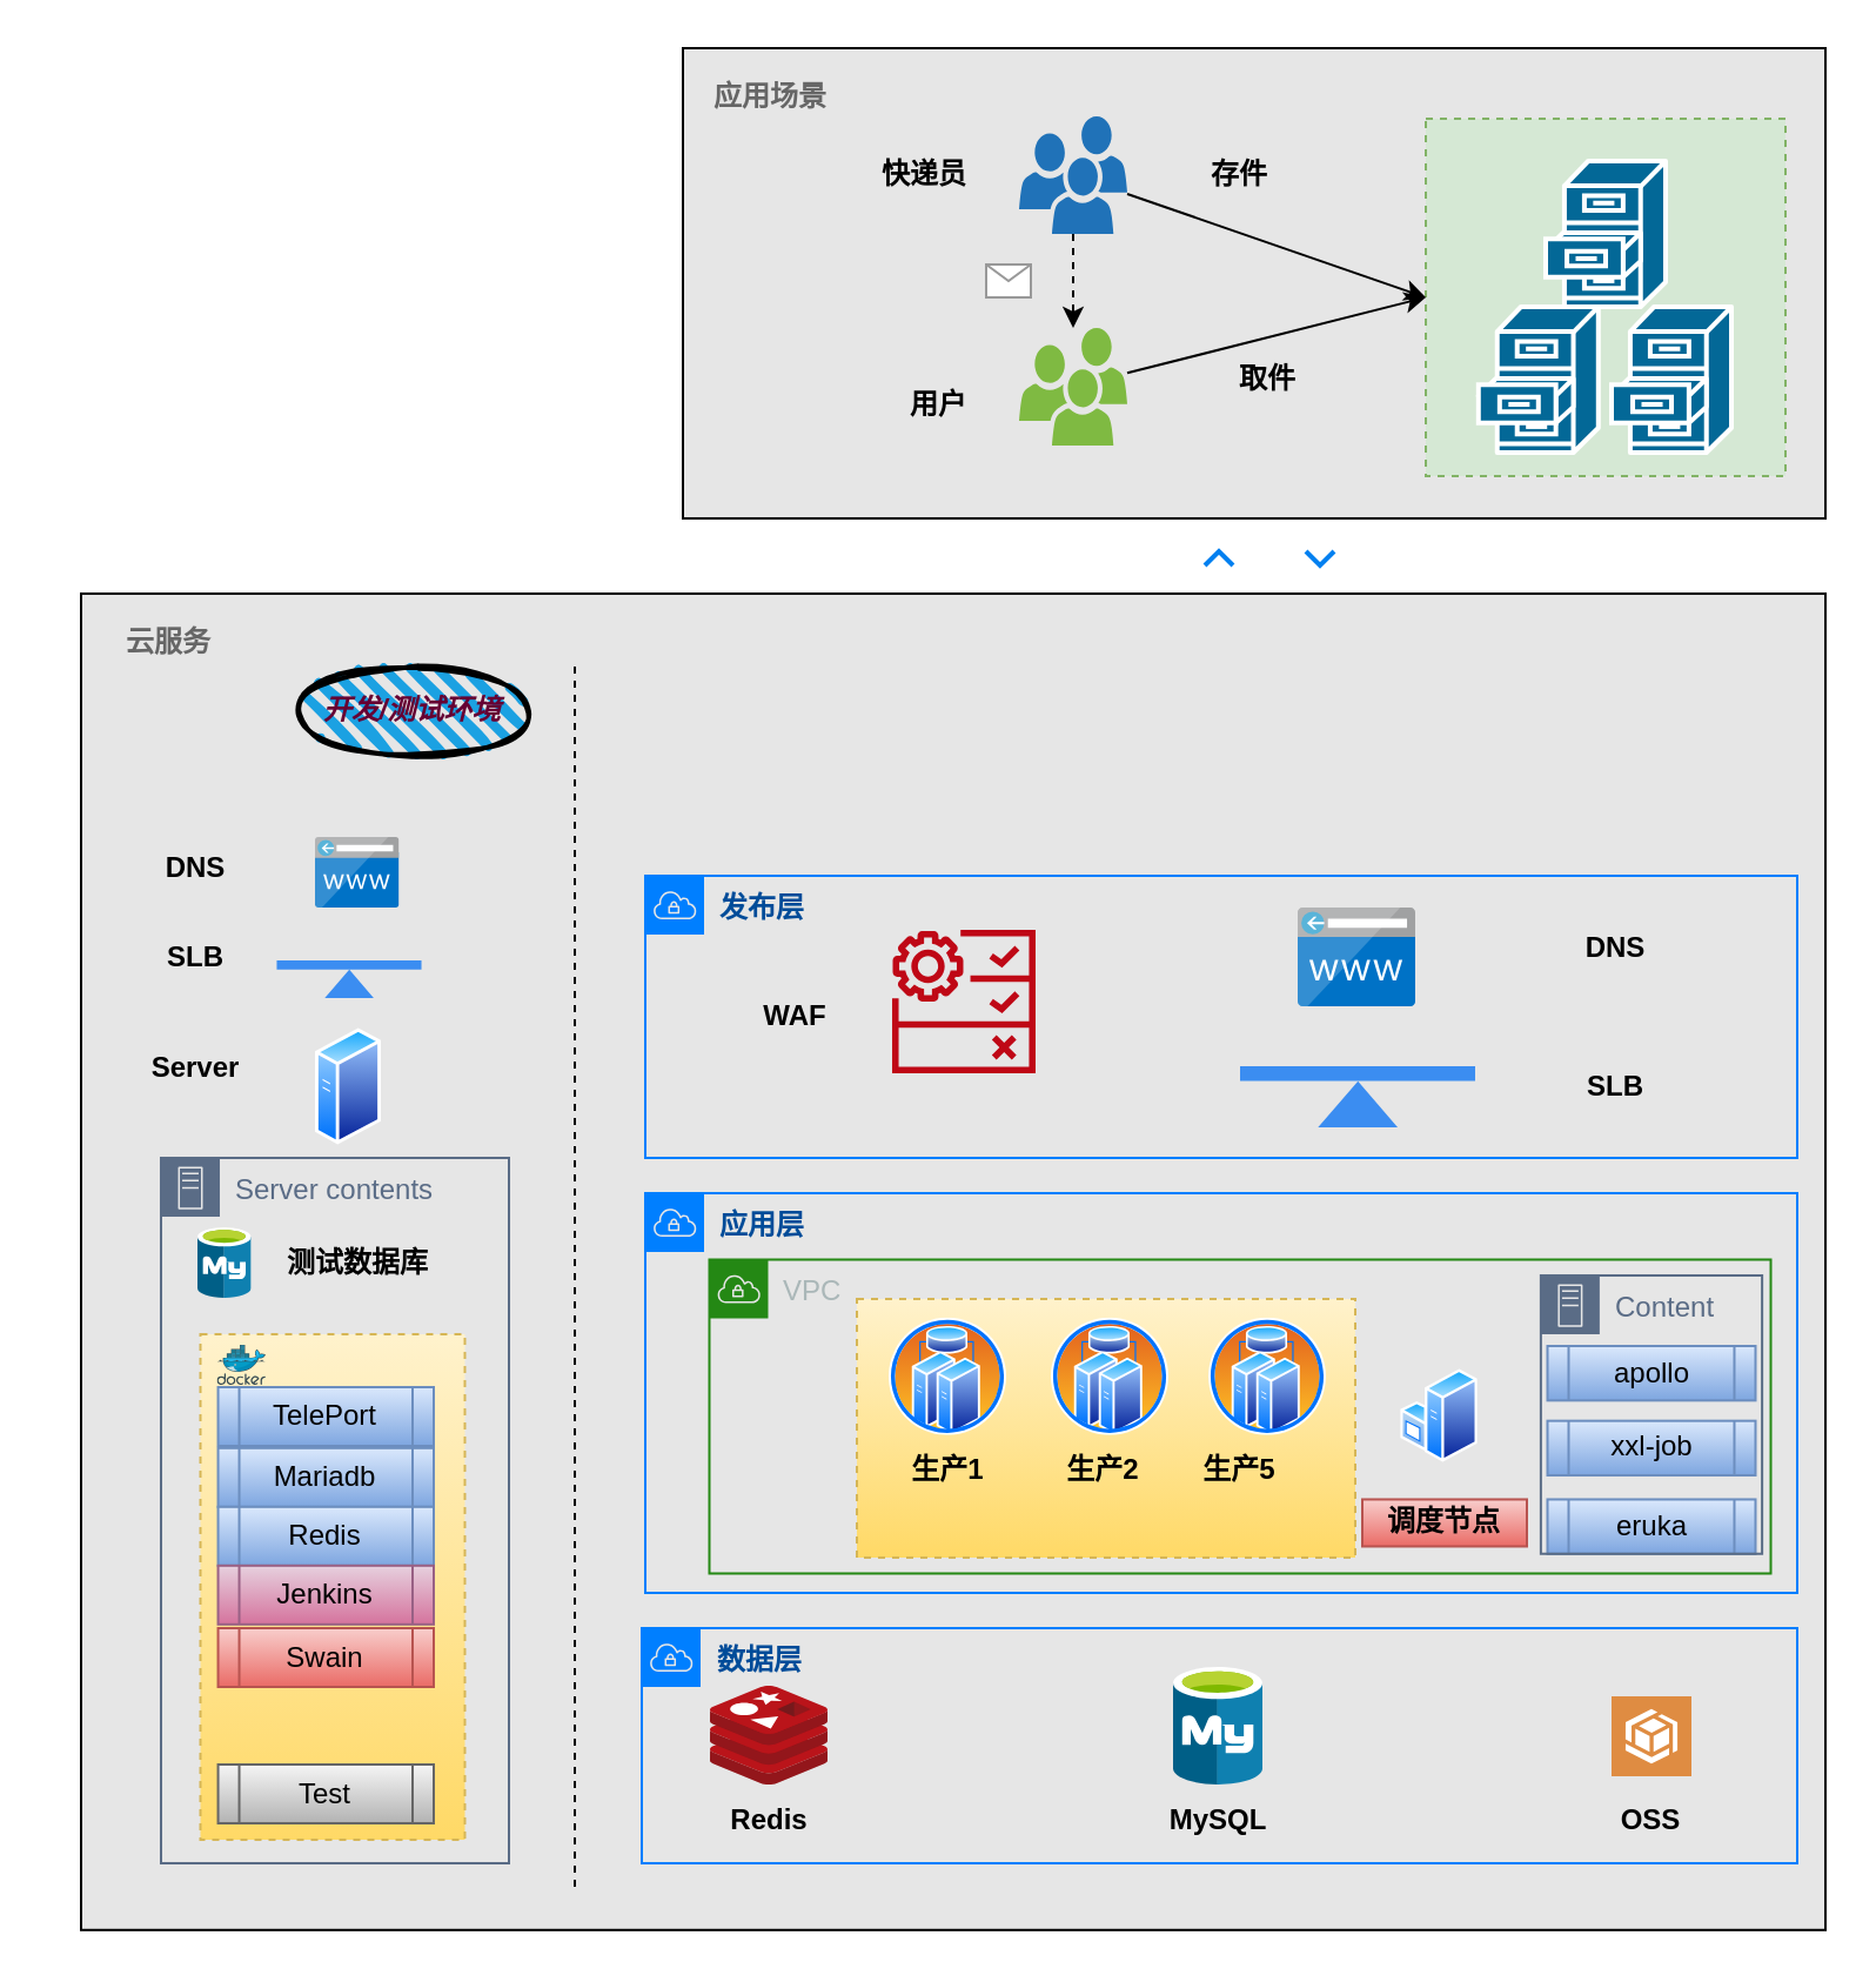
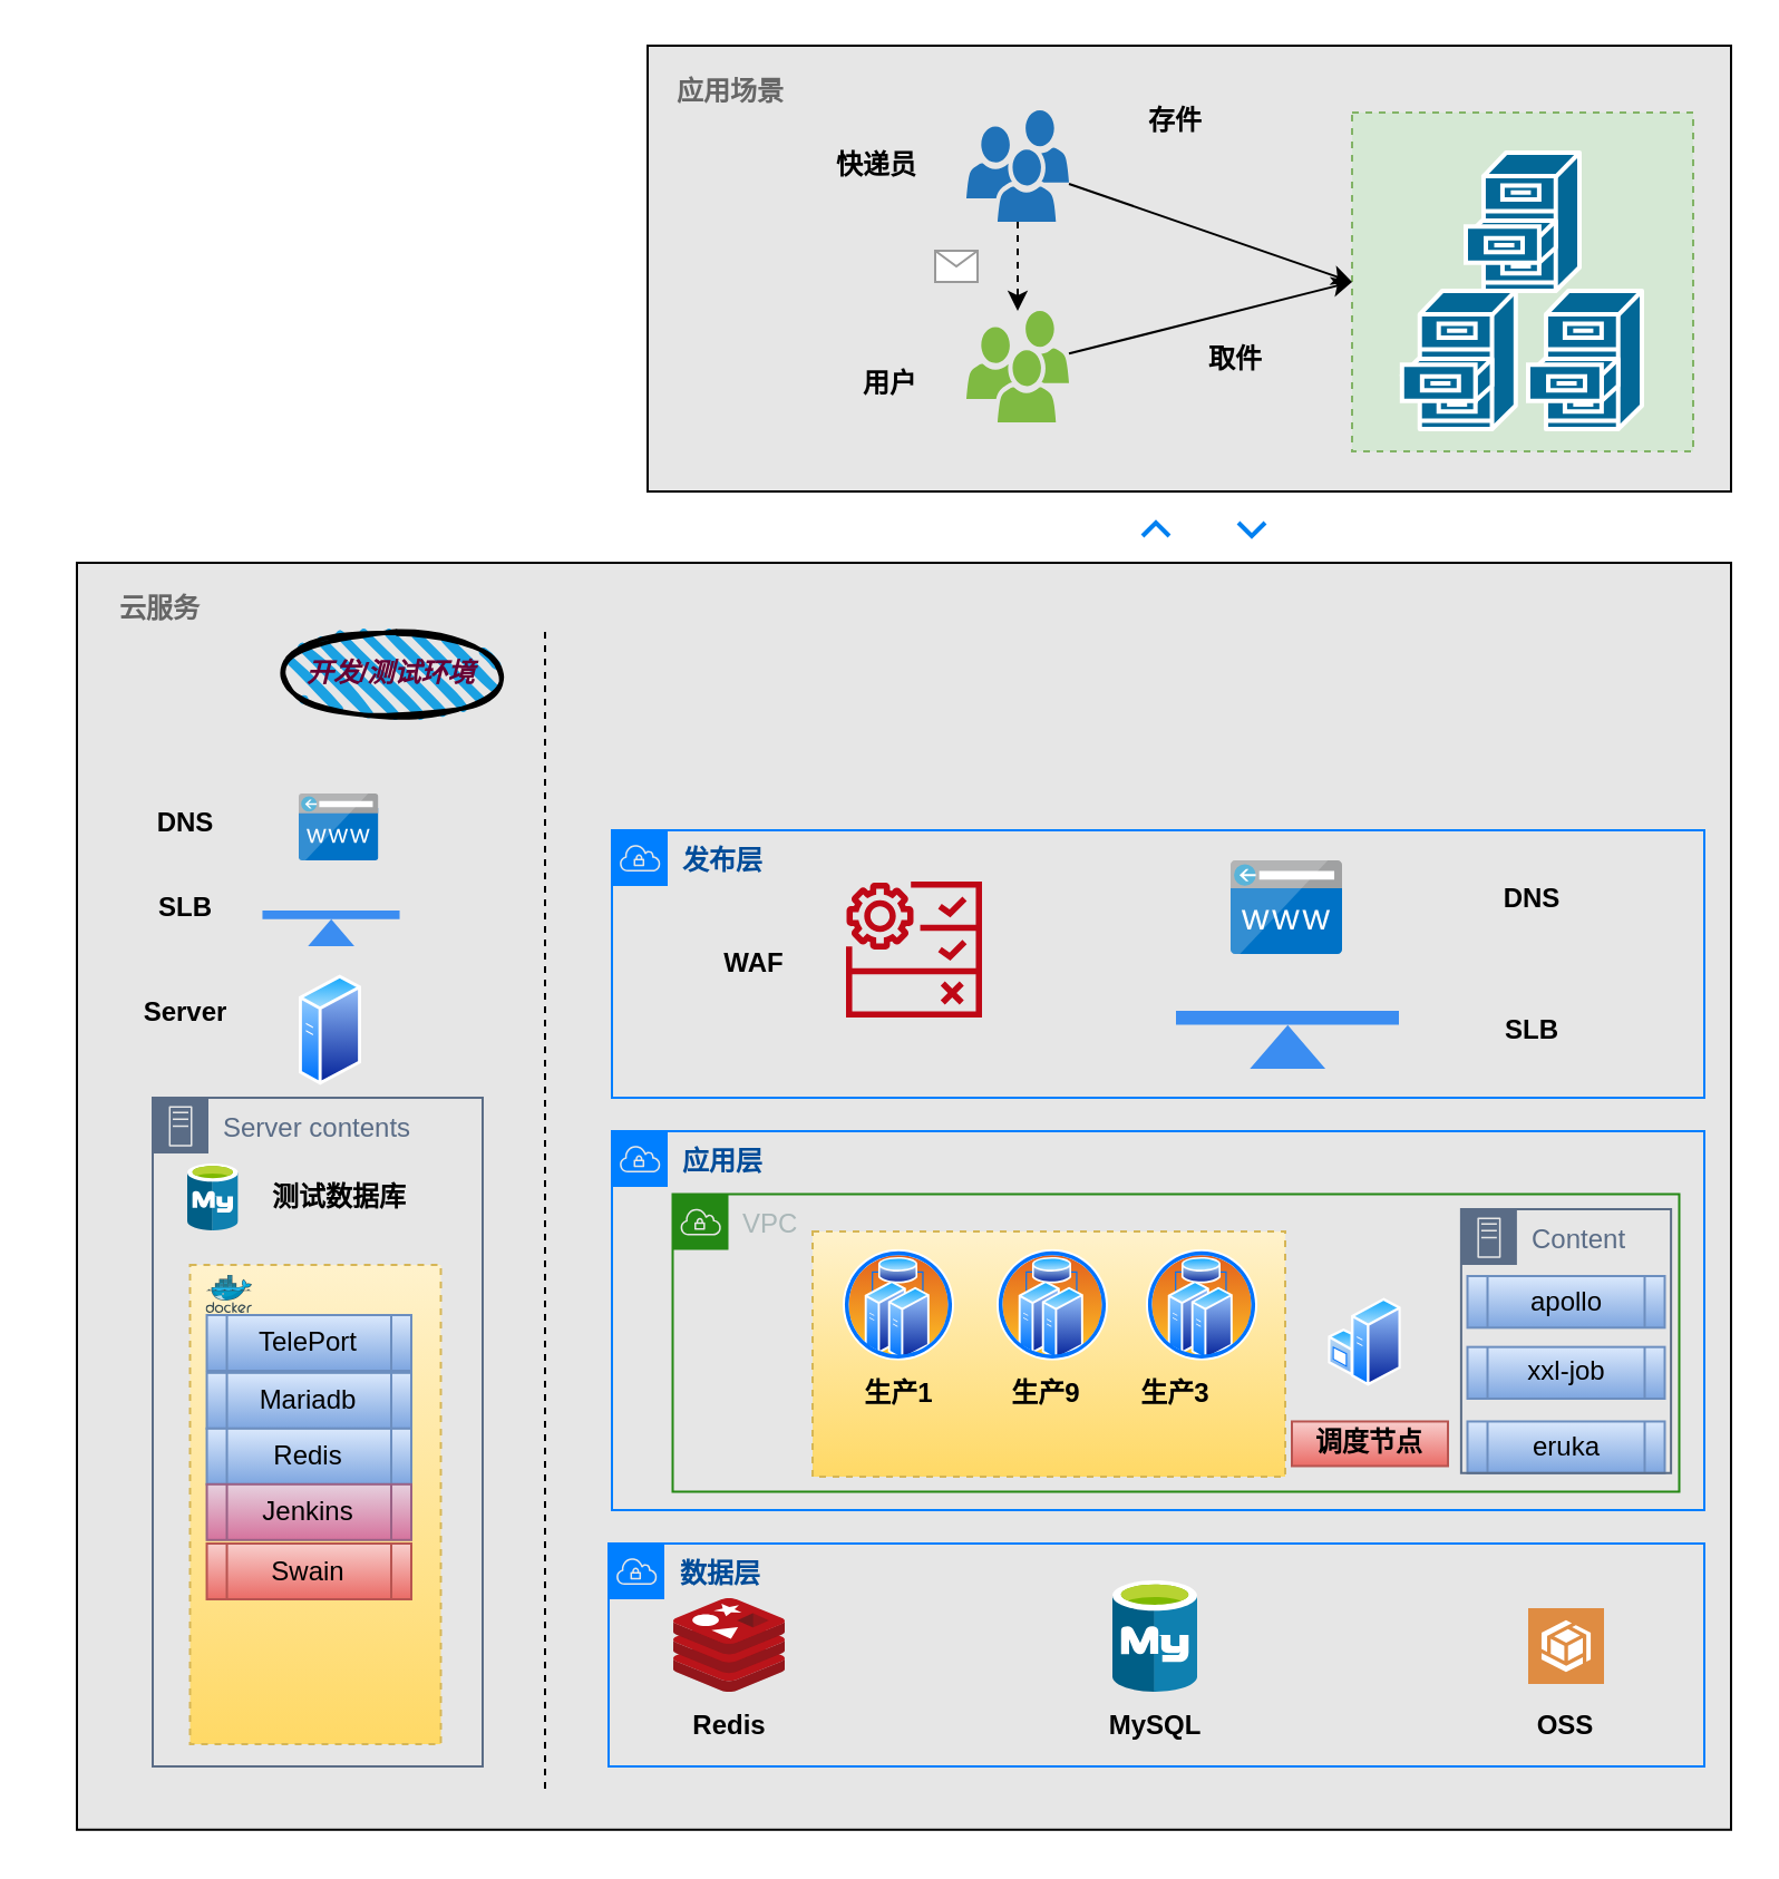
- <mxCell id="64" value="存件" style="text;html=1;strokeColor=none;fillColor=none;align=center;verticalAlign=middle;whiteSpace=wrap;rounded=0;dashed=1;fontStyle=1" vertex="1" parent="1"><mxGeometry x="487" y="57" width="80" height="34" as="geometry" /></mxCell>
+ <mxCell id="64" value="存件" style="text;html=1;strokeColor=none;fillColor=none;align=center;verticalAlign=middle;whiteSpace=wrap;rounded=0;dashed=1;fontStyle=1" vertex="1" parent="1"><mxGeometry x="487" y="37" width="80" height="34" as="geometry" /></mxCell>
- <mxCell id="65" value="取件" style="text;html=1;strokeColor=none;fillColor=none;align=center;verticalAlign=middle;whiteSpace=wrap;rounded=0;dashed=1;fontStyle=1" vertex="1" parent="1"><mxGeometry x="499" y="144" width="80" height="34" as="geometry" /></mxCell>
+ <mxCell id="65" value="取件" style="text;html=1;strokeColor=none;fillColor=none;align=center;verticalAlign=middle;whiteSpace=wrap;rounded=0;dashed=1;fontStyle=1" vertex="1" parent="1"><mxGeometry x="514" y="144" width="80" height="34" as="geometry" /></mxCell>
- <mxCell id="19" value="生产2" style="text;html=1;strokeColor=none;fillColor=none;align=center;verticalAlign=middle;whiteSpace=wrap;rounded=0;fontStyle=1" parent="1" vertex="1"><mxGeometry x="439" y="610.41" width="60" height="30" as="geometry" /></mxCell>
+ <mxCell id="19" value="生产9" style="text;html=1;strokeColor=none;fillColor=none;align=center;verticalAlign=middle;whiteSpace=wrap;rounded=0;fontStyle=1" parent="1" vertex="1"><mxGeometry x="439" y="610.41" width="60" height="30" as="geometry" /></mxCell>
- <mxCell id="20" value="生产5" style="text;html=1;strokeColor=none;fillColor=none;align=center;verticalAlign=middle;whiteSpace=wrap;rounded=0;fontStyle=1" parent="1" vertex="1"><mxGeometry x="497" y="610.41" width="60" height="30" as="geometry" /></mxCell>
+ <mxCell id="20" value="生产3" style="text;html=1;strokeColor=none;fillColor=none;align=center;verticalAlign=middle;whiteSpace=wrap;rounded=0;fontStyle=1" parent="1" vertex="1"><mxGeometry x="497" y="610.41" width="60" height="30" as="geometry" /></mxCell>
- <mxCell id="51" value="Test" style="shape=process;whiteSpace=wrap;html=1;backgroundOutline=1;fillColor=#f5f5f5;strokeColor=#666666;gradientColor=#b3b3b3;" parent="1" vertex="1"><mxGeometry x="92.27" y="750" width="91.73" height="25" as="geometry" /></mxCell>
